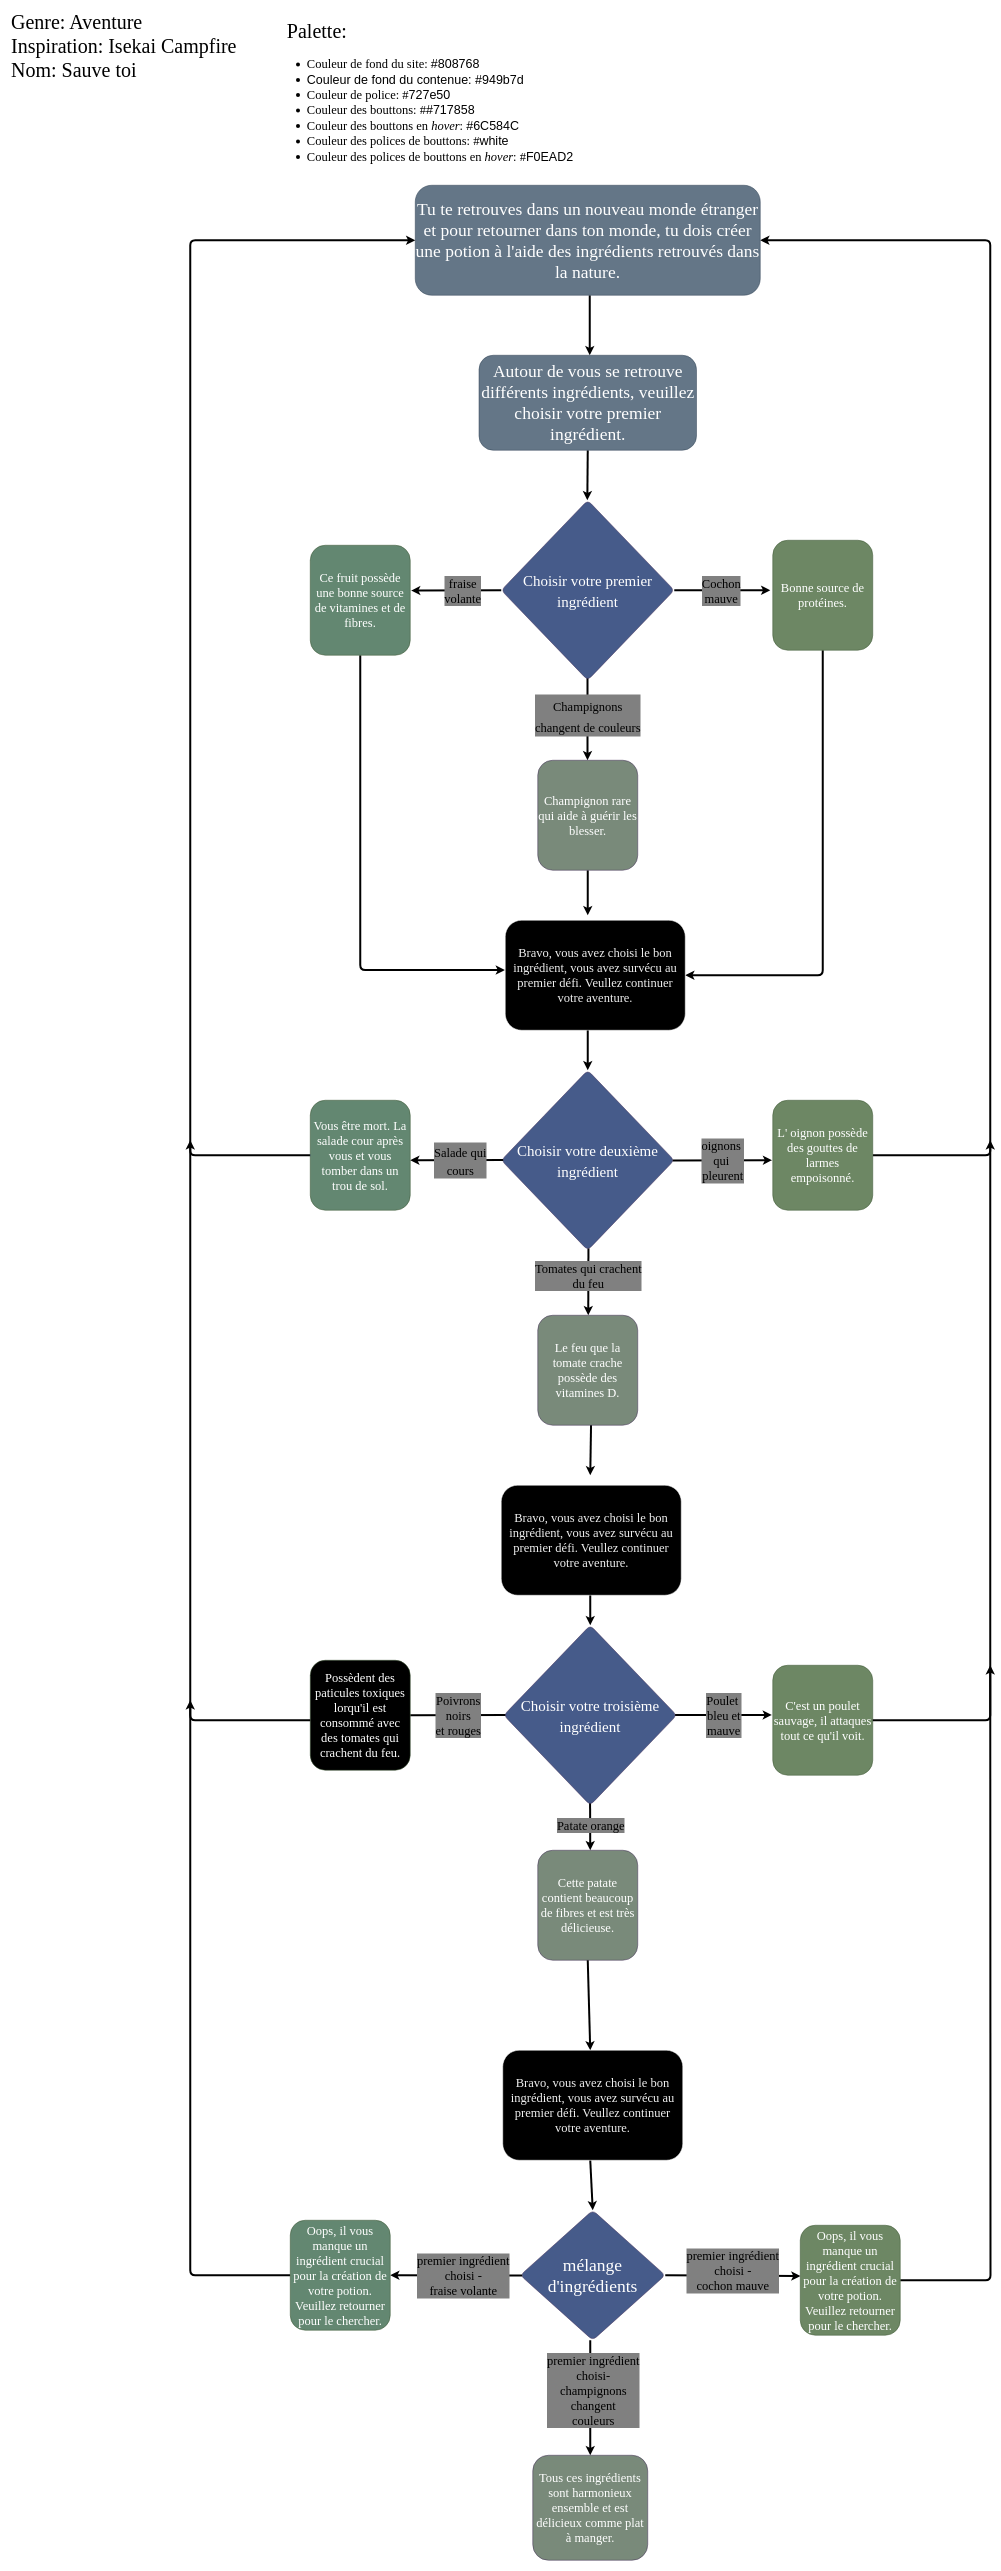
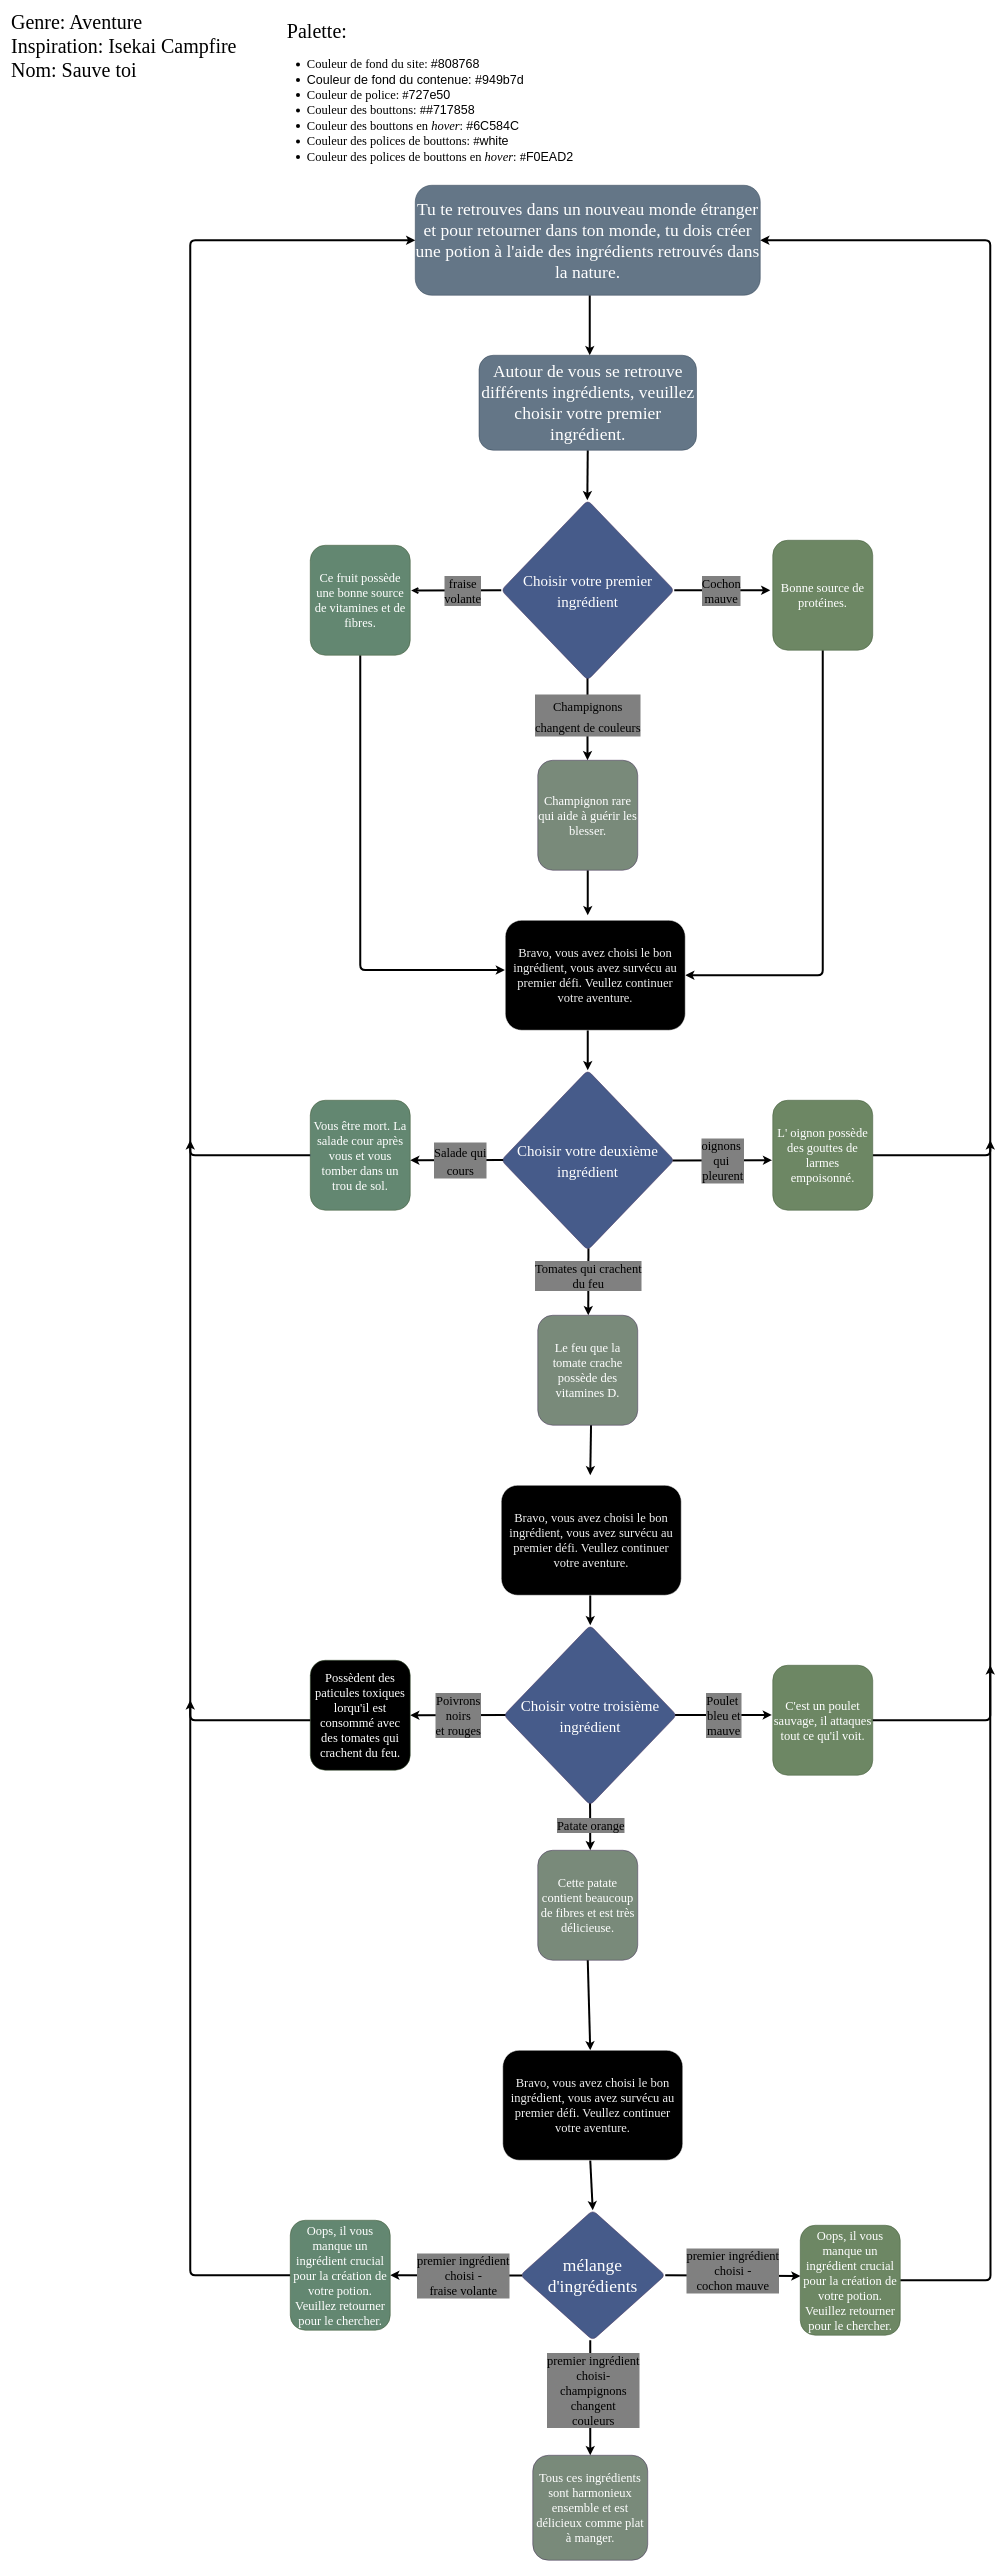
- <mxCell id="9" value="" style="endArrow=classic;html=1;fontFamily=Times New Roman;fontSize=25;exitX=0;exitY=0.5;exitDx=0;exitDy=0;entryX=1.009;entryY=0.412;entryDx=0;entryDy=0;entryPerimeter=0;strokeColor=#000000;strokeWidth=4;" parent="1" source="27" target="12" edge="1"><mxGeometry relative="1" as="geometry"><mxPoint x="575" y="1510" as="sourcePoint" /><mxPoint x="905" y="1500" as="targetPoint" /></mxGeometry></mxCell>
+ <mxCell id="9" value="" style="endArrow=open;html=1;fontFamily=Times New Roman;fontSize=25;exitX=0;exitY=0.5;exitDx=0;exitDy=0;entryX=1.009;entryY=0.412;entryDx=0;entryDy=0;entryPerimeter=0;strokeColor=#000000;strokeWidth=4;" parent="1" source="27" target="12" edge="1"><mxGeometry relative="1" as="geometry"><mxPoint x="575" y="1510" as="sourcePoint" /><mxPoint x="905" y="1500" as="targetPoint" /></mxGeometry></mxCell>
- <mxCell id="16" value="" style="endArrow=none;html=1;fontFamily=Times New Roman;fontSize=25;exitX=0.012;exitY=0.498;exitDx=0;exitDy=0;strokeColor=#000000;strokeWidth=4;entryX=1;entryY=0.5;entryDx=0;entryDy=0;exitPerimeter=0;" parent="1" source="57" target="18" edge="1"><mxGeometry relative="1" as="geometry"><mxPoint x="1010" y="3440" as="sourcePoint" /><mxPoint x="825" y="3440" as="targetPoint" /></mxGeometry></mxCell>
+ <mxCell id="16" value="" style="endArrow=classic;html=1;fontFamily=Times New Roman;fontSize=25;exitX=0.012;exitY=0.498;exitDx=0;exitDy=0;strokeColor=#000000;strokeWidth=4;entryX=1;entryY=0.5;entryDx=0;entryDy=0;exitPerimeter=0;" parent="1" source="57" target="18" edge="1"><mxGeometry relative="1" as="geometry"><mxPoint x="1010" y="3440" as="sourcePoint" /><mxPoint x="825" y="3440" as="targetPoint" /></mxGeometry></mxCell>
